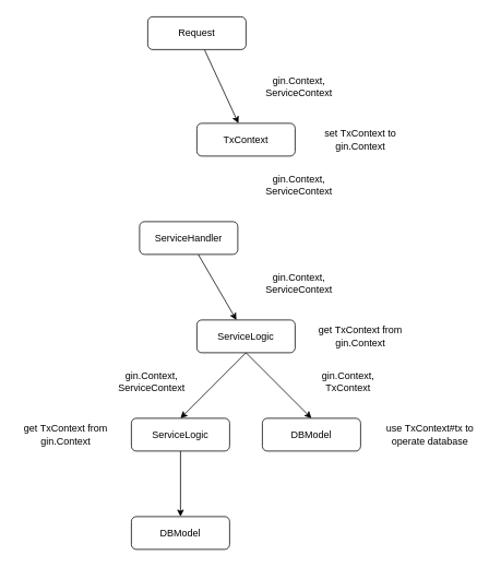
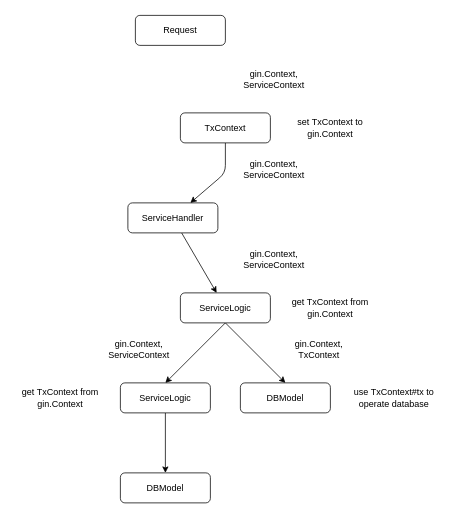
- <mxCell id="2" value="" style="edgeStyle=none;html=1;" edge="1" parent="1" source="3" target="5"><mxGeometry relative="1" as="geometry" /></mxCell>
+ <mxCell id="4" value="" style="edgeStyle=none;html=1;" edge="1" parent="1" source="5" target="7"><mxGeometry relative="1" as="geometry"><Array as="points"><mxPoint x="300" y="230" /></Array></mxGeometry></mxCell>
